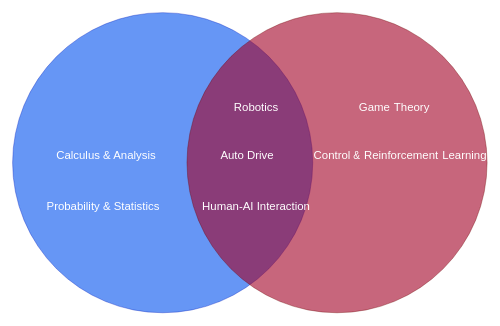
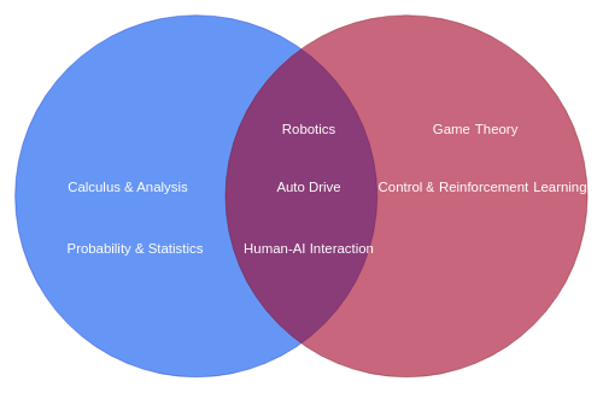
- <mxCell id="9" value="&lt;font style=&quot;font-size: 19px;&quot;&gt;Auto Drive&lt;/font&gt;" style="text;fontSize=24;align=center;verticalAlign=middle;html=1;fontColor=#FFFFFF;" parent="1" vertex="1"><mxGeometry x="315.5" y="222" width="190" height="70" as="geometry" /></mxCell>
+ <mxCell id="9" value="&lt;font style=&quot;font-size: 19px;&quot;&gt;Auto Drive&lt;/font&gt;" style="text;fontSize=24;align=center;verticalAlign=middle;html=1;fontColor=#FFFFFF;" parent="1" vertex="1"><mxGeometry x="330.5" y="222" width="190" height="70" as="geometry" /></mxCell>
- <mxCell id="6" value="&lt;font style=&quot;font-size: 19px;&quot;&gt;Probability &amp;amp; Statistics&lt;/font&gt;" style="text;fontSize=24;align=center;verticalAlign=middle;html=1;fontColor=#FFFFFF;" parent="1" vertex="1"><mxGeometry x="76" y="305.5" width="190" height="70" as="geometry" /></mxCell>
+ <mxCell id="6" value="&lt;font style=&quot;font-size: 19px;&quot;&gt;Probability &amp;amp; Statistics&lt;/font&gt;" style="text;fontSize=24;align=center;verticalAlign=middle;html=1;fontColor=#FFFFFF;" parent="1" vertex="1"><mxGeometry x="91" y="305.5" width="190" height="70" as="geometry" /></mxCell>
